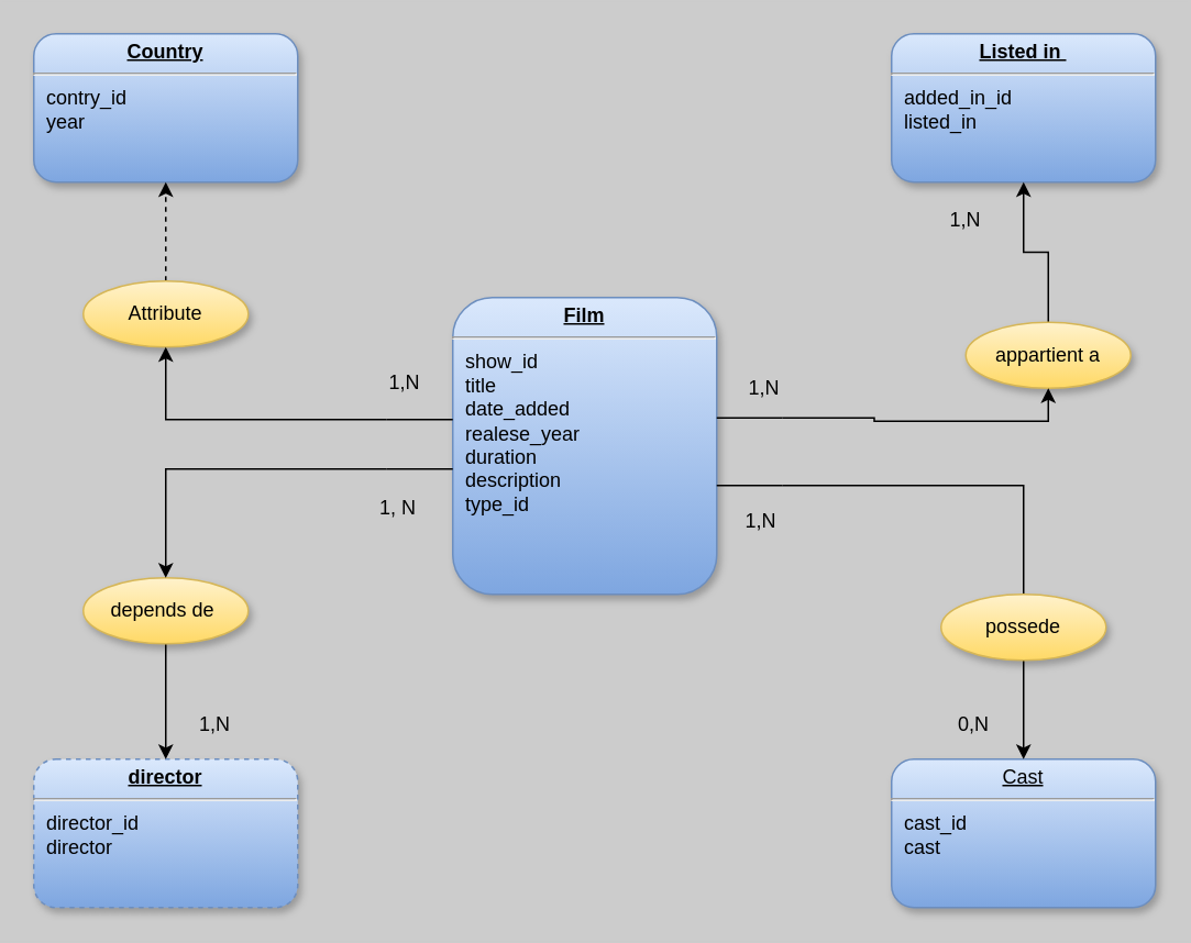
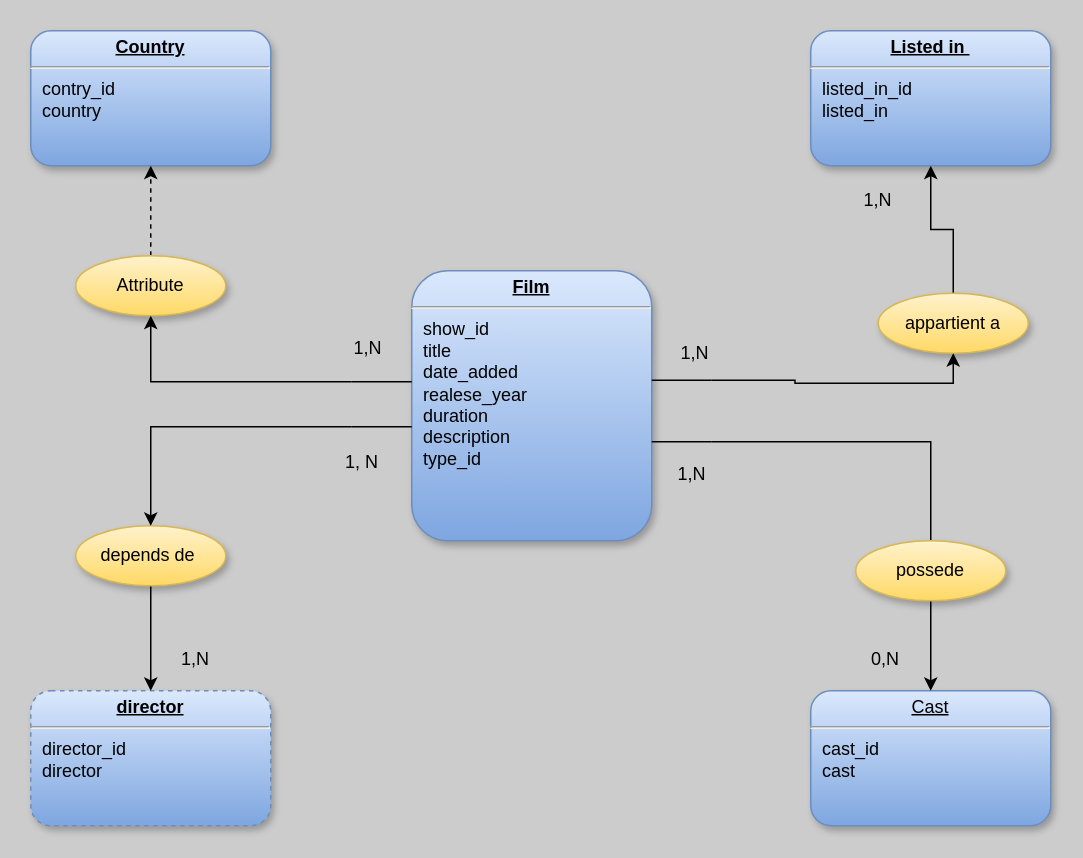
- <mxCell id="2" value="&lt;p style=&quot;margin: 0px ; margin-top: 4px ; text-align: center ; text-decoration: underline&quot;&gt;&lt;b&gt;Country&lt;/b&gt;&lt;/p&gt;&lt;hr&gt;&lt;p style=&quot;margin: 0px ; margin-left: 8px&quot;&gt;contry_id&lt;/p&gt;&lt;p style=&quot;margin: 0px ; margin-left: 8px&quot;&gt;year&lt;/p&gt;" style="verticalAlign=top;align=left;overflow=fill;fontSize=12;fontFamily=Helvetica;html=1;rounded=1;shadow=1;gradientColor=#7ea6e0;fillColor=#dae8fc;strokeColor=#6c8ebf;" parent="1" vertex="1"><mxGeometry x="20" y="20" width="160" height="90" as="geometry" /></mxCell>
+ <mxCell id="2" value="&lt;p style=&quot;margin: 0px ; margin-top: 4px ; text-align: center ; text-decoration: underline&quot;&gt;&lt;b&gt;Country&lt;/b&gt;&lt;/p&gt;&lt;hr&gt;&lt;p style=&quot;margin: 0px ; margin-left: 8px&quot;&gt;contry_id&lt;/p&gt;&lt;p style=&quot;margin: 0px ; margin-left: 8px&quot;&gt;country&lt;/p&gt;" style="verticalAlign=top;align=left;overflow=fill;fontSize=12;fontFamily=Helvetica;html=1;rounded=1;shadow=1;gradientColor=#7ea6e0;fillColor=#dae8fc;strokeColor=#6c8ebf;" parent="1" vertex="1"><mxGeometry x="20" y="20" width="160" height="90" as="geometry" /></mxCell>
- <mxCell id="6" value="&lt;p style=&quot;margin: 0px ; margin-top: 4px ; text-align: center ; text-decoration: underline&quot;&gt;&lt;b&gt;Listed in&amp;nbsp;&lt;/b&gt;&lt;/p&gt;&lt;hr&gt;&lt;p style=&quot;margin: 0px ; margin-left: 8px&quot;&gt;added_in_id&lt;/p&gt;&lt;p style=&quot;margin: 0px ; margin-left: 8px&quot;&gt;listed_in&lt;/p&gt;" style="verticalAlign=top;align=left;overflow=fill;fontSize=12;fontFamily=Helvetica;html=1;rounded=1;shadow=1;glass=0;sketch=0;gradientColor=#7ea6e0;fillColor=#dae8fc;strokeColor=#6c8ebf;" parent="1" vertex="1"><mxGeometry x="540" y="20" width="160" height="90" as="geometry" /></mxCell>
+ <mxCell id="6" value="&lt;p style=&quot;margin: 0px ; margin-top: 4px ; text-align: center ; text-decoration: underline&quot;&gt;&lt;b&gt;Listed in&amp;nbsp;&lt;/b&gt;&lt;/p&gt;&lt;hr&gt;&lt;p style=&quot;margin: 0px ; margin-left: 8px&quot;&gt;listed_in_id&lt;/p&gt;&lt;p style=&quot;margin: 0px ; margin-left: 8px&quot;&gt;listed_in&lt;/p&gt;" style="verticalAlign=top;align=left;overflow=fill;fontSize=12;fontFamily=Helvetica;html=1;rounded=1;shadow=1;glass=0;sketch=0;gradientColor=#7ea6e0;fillColor=#dae8fc;strokeColor=#6c8ebf;" parent="1" vertex="1"><mxGeometry x="540" y="20" width="160" height="90" as="geometry" /></mxCell>
